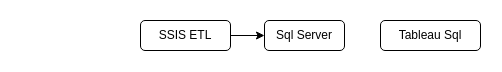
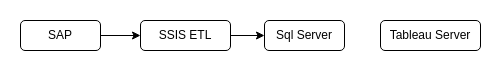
+ <mxCell id="3" value="SAP" style="rounded=1;whiteSpace=wrap;html=1;" vertex="1" parent="1"><mxGeometry x="20" y="20" width="80" height="30" as="geometry" /></mxCell>
+ <mxCell id="2" style="edgeStyle=orthogonalEdgeStyle;rounded=0;orthogonalLoop=1;jettySize=auto;html=1;exitX=1;exitY=0.5;exitDx=0;exitDy=0;entryX=0;entryY=0.5;entryDx=0;entryDy=0;" edge="1" parent="1" source="3" target="5"><mxGeometry relative="1" as="geometry" /></mxCell>
- <mxCell id="7" value="Tableau Sql" style="rounded=1;whiteSpace=wrap;html=1;" vertex="1" parent="1"><mxGeometry x="380" y="20" width="100" height="30" as="geometry" /></mxCell>
+ <mxCell id="7" value="Tableau Server" style="rounded=1;whiteSpace=wrap;html=1;" vertex="1" parent="1"><mxGeometry x="380" y="20" width="100" height="30" as="geometry" /></mxCell>
